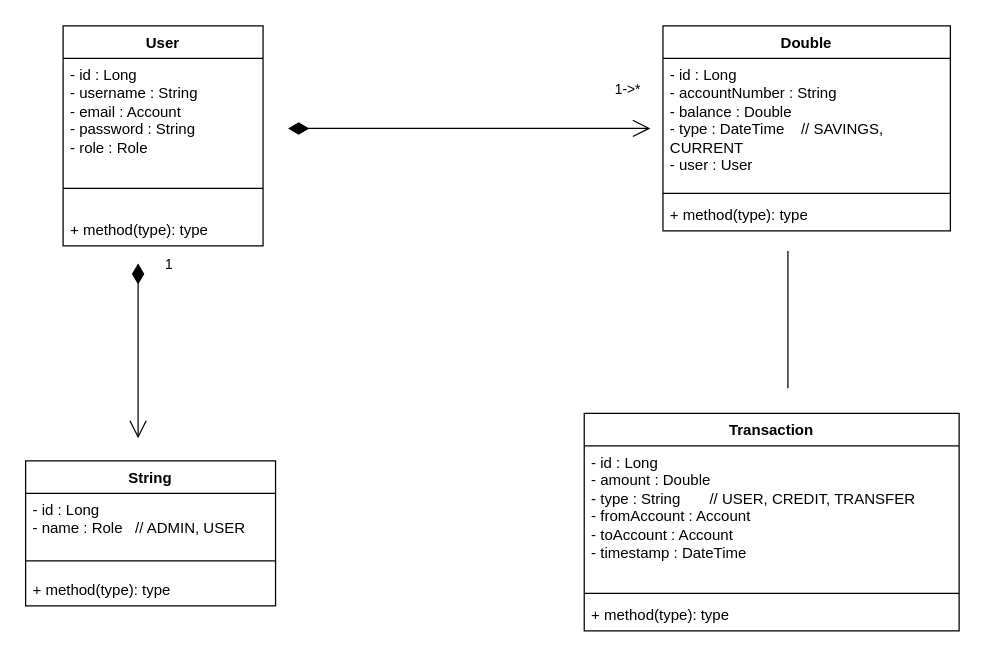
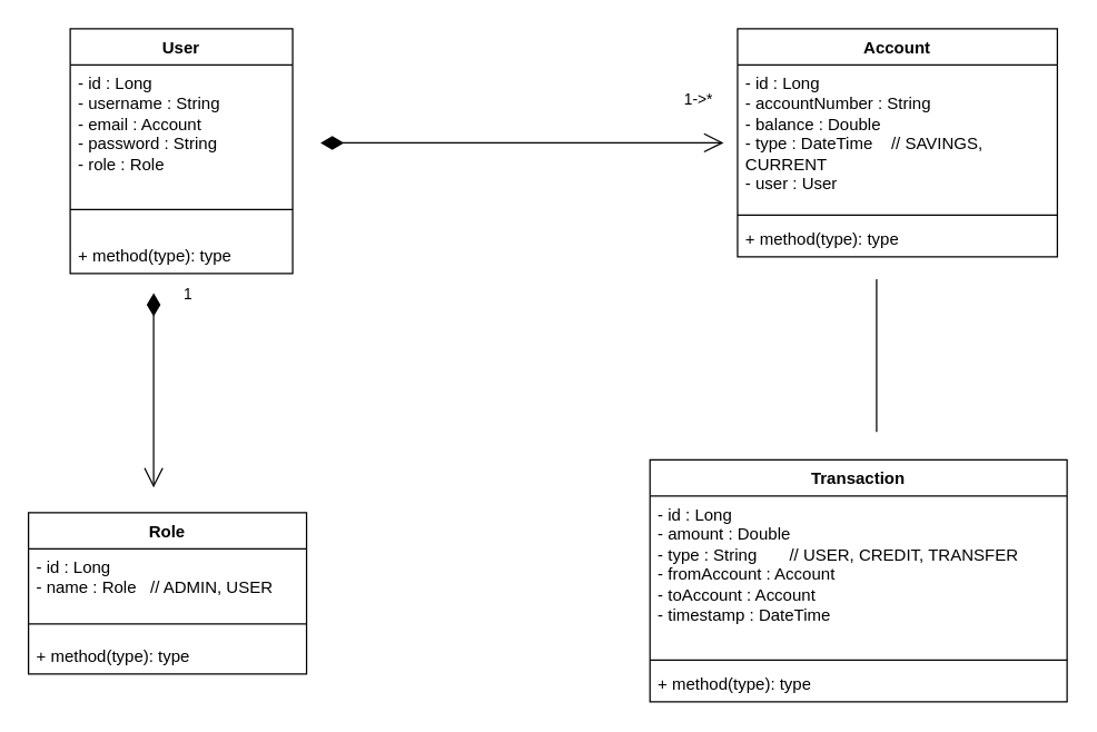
- <mxCell id="14" value="Double" style="swimlane;fontStyle=1;align=center;verticalAlign=top;childLayout=stackLayout;horizontal=1;startSize=26;horizontalStack=0;resizeParent=1;resizeParentMax=0;resizeLast=0;collapsible=1;marginBottom=0;whiteSpace=wrap;html=1;" parent="1" vertex="1"><mxGeometry x="530" y="20" width="230" height="164" as="geometry" /></mxCell>
+ <mxCell id="14" value="Account" style="swimlane;fontStyle=1;align=center;verticalAlign=top;childLayout=stackLayout;horizontal=1;startSize=26;horizontalStack=0;resizeParent=1;resizeParentMax=0;resizeLast=0;collapsible=1;marginBottom=0;whiteSpace=wrap;html=1;" parent="1" vertex="1"><mxGeometry x="530" y="20" width="230" height="164" as="geometry" /></mxCell>
- <mxCell id="2" value="String" style="swimlane;fontStyle=1;align=center;verticalAlign=top;childLayout=stackLayout;horizontal=1;startSize=26;horizontalStack=0;resizeParent=1;resizeParentMax=0;resizeLast=0;collapsible=1;marginBottom=0;whiteSpace=wrap;html=1;" parent="1" vertex="1"><mxGeometry x="20" y="368" width="200" height="116" as="geometry" /></mxCell>
+ <mxCell id="2" value="Role" style="swimlane;fontStyle=1;align=center;verticalAlign=top;childLayout=stackLayout;horizontal=1;startSize=26;horizontalStack=0;resizeParent=1;resizeParentMax=0;resizeLast=0;collapsible=1;marginBottom=0;whiteSpace=wrap;html=1;" parent="1" vertex="1"><mxGeometry x="20" y="368" width="200" height="116" as="geometry" /></mxCell>
